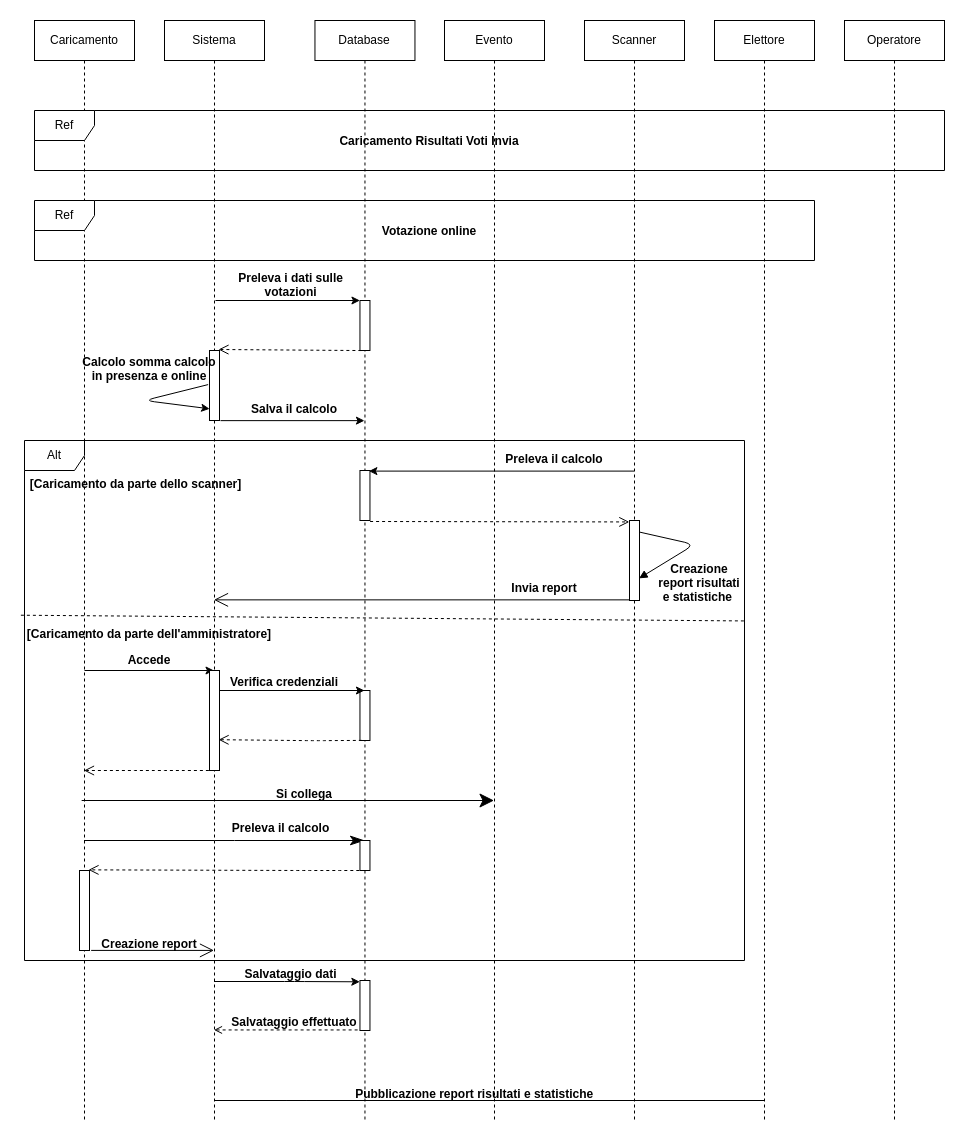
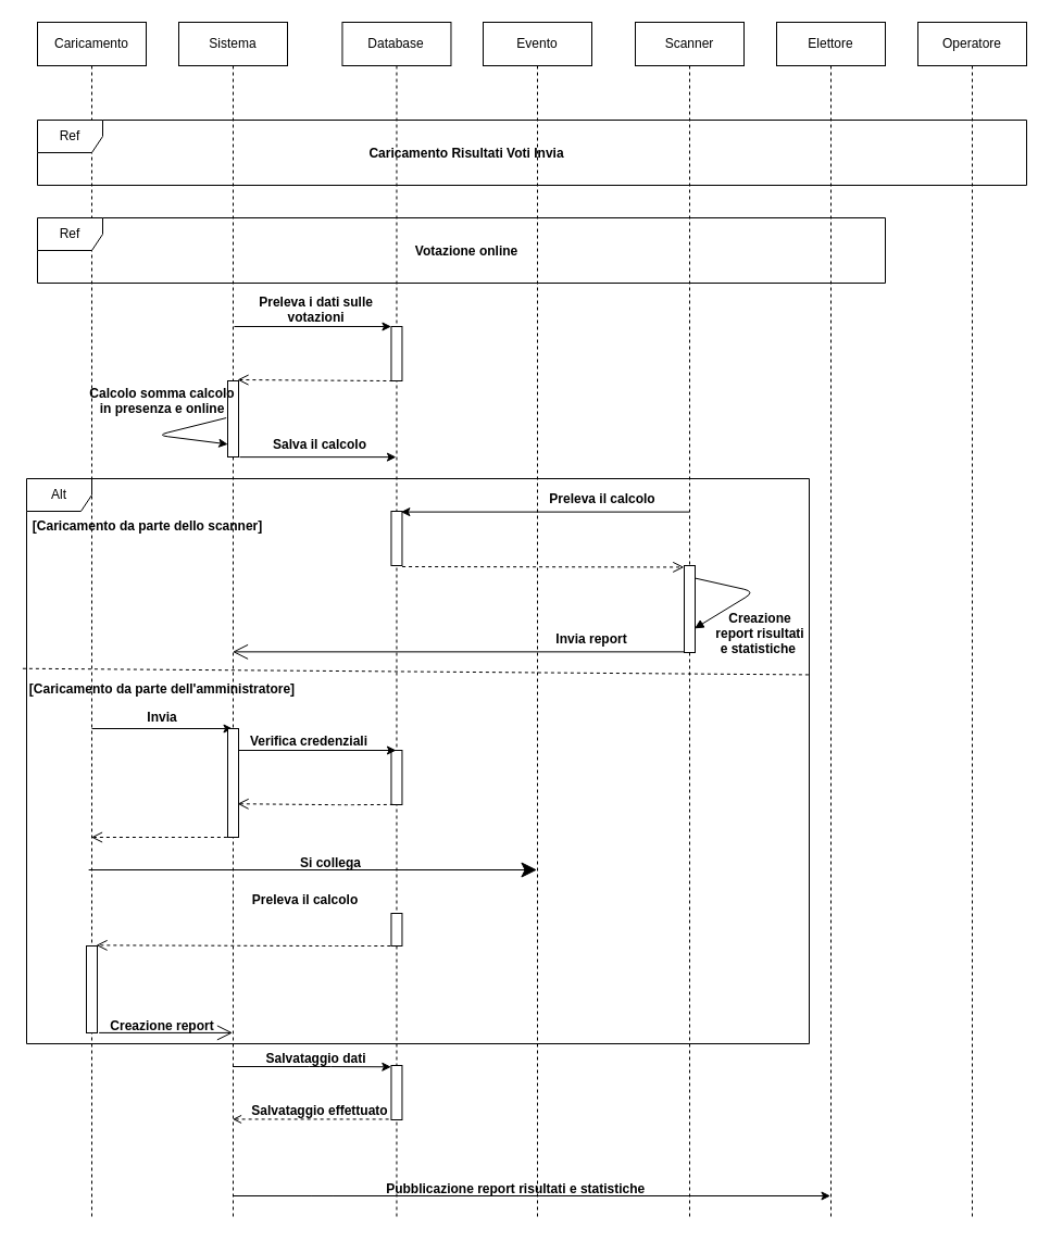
- <mxCell id="31" value="Accede" style="text;align=center;fontStyle=1;verticalAlign=middle;spacingLeft=3;spacingRight=3;strokeColor=none;rotatable=0;points=[[0,0.5],[1,0.5]];portConstraint=eastwest;" parent="1" vertex="1"><mxGeometry x="109" y="646" width="80" height="26" as="geometry" /></mxCell>
+ <mxCell id="31" value="Invia" style="text;align=center;fontStyle=1;verticalAlign=middle;spacingLeft=3;spacingRight=3;strokeColor=none;rotatable=0;points=[[0,0.5],[1,0.5]];portConstraint=eastwest;" parent="1" vertex="1"><mxGeometry x="109" y="646" width="80" height="26" as="geometry" /></mxCell>
- <mxCell id="52" value="" style="endArrow=classicThin;endFill=1;endSize=12;html=1;" parent="1" source="3" target="23" edge="1"><mxGeometry width="160" relative="1" as="geometry"><mxPoint x="84.4" y="830" as="sourcePoint" /><mxPoint x="496.75" y="830" as="targetPoint" /><Array as="points"><mxPoint x="224" y="840" /></Array></mxGeometry></mxCell>
- <mxCell id="57" value="" style="endArrow=none;html=1;" parent="1" source="6" target="43" edge="1"><mxGeometry width="50" height="50" relative="1" as="geometry"><mxPoint x="215.64" y="1100" as="sourcePoint" /><mxPoint x="504" y="1110" as="targetPoint" /><Array as="points"><mxPoint x="295.54" y="1100" /></Array></mxGeometry></mxCell>
+ <mxCell id="57" value="" style="endArrow=classic;html=1;" parent="1" source="6" target="43" edge="1"><mxGeometry width="50" height="50" relative="1" as="geometry"><mxPoint x="215.64" y="1100" as="sourcePoint" /><mxPoint x="504" y="1110" as="targetPoint" /><Array as="points"><mxPoint x="295.54" y="1100" /></Array></mxGeometry></mxCell>
